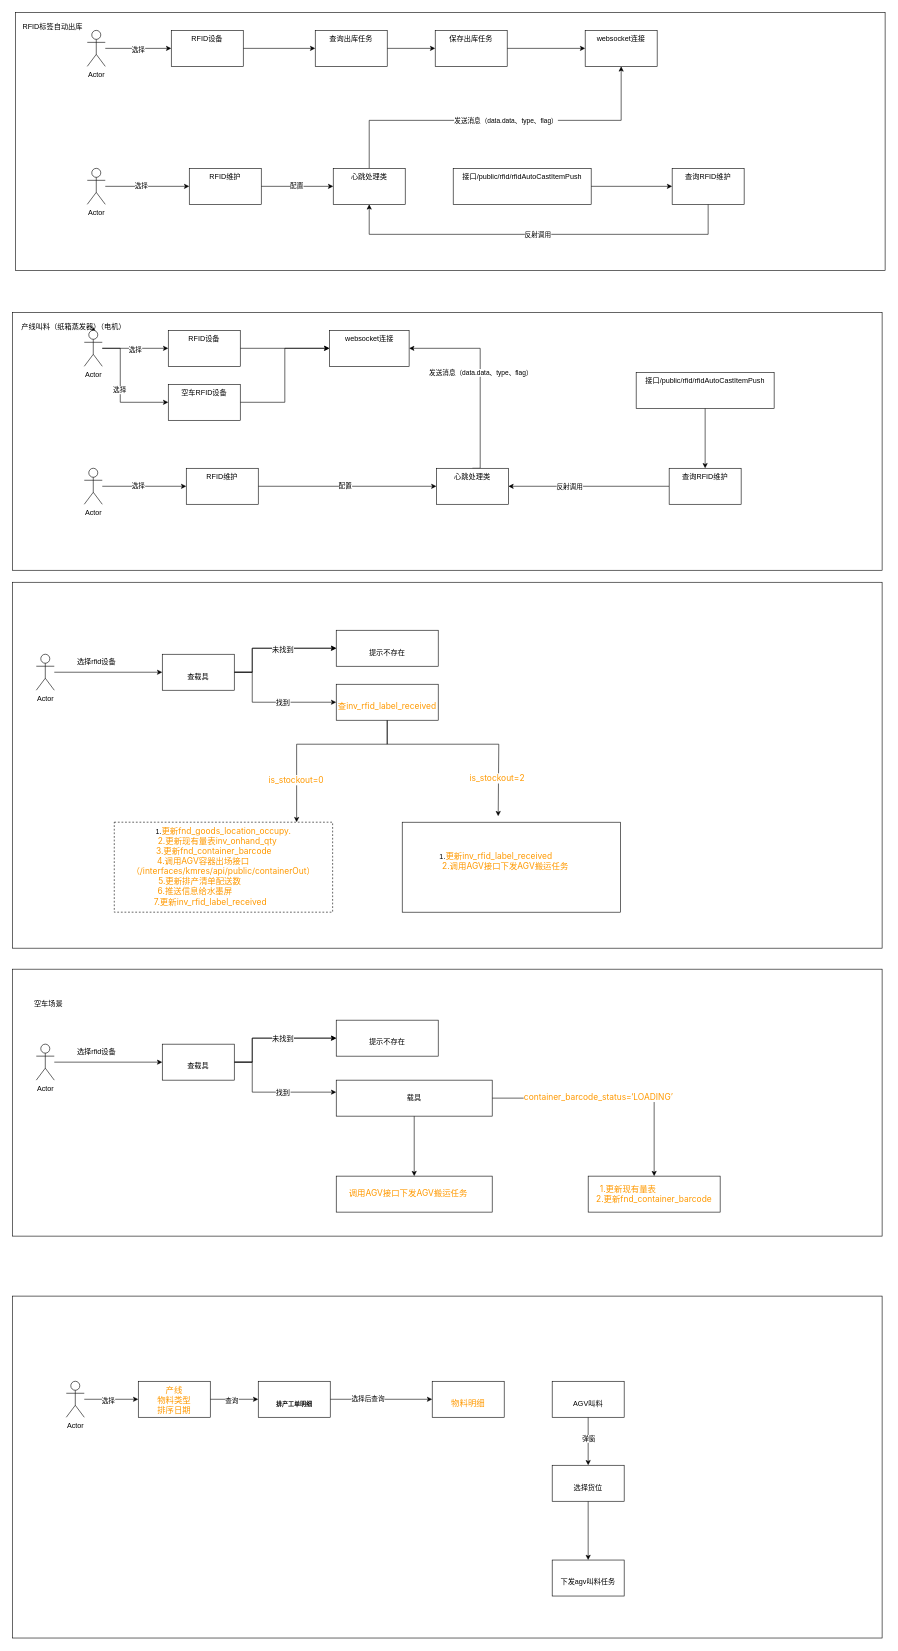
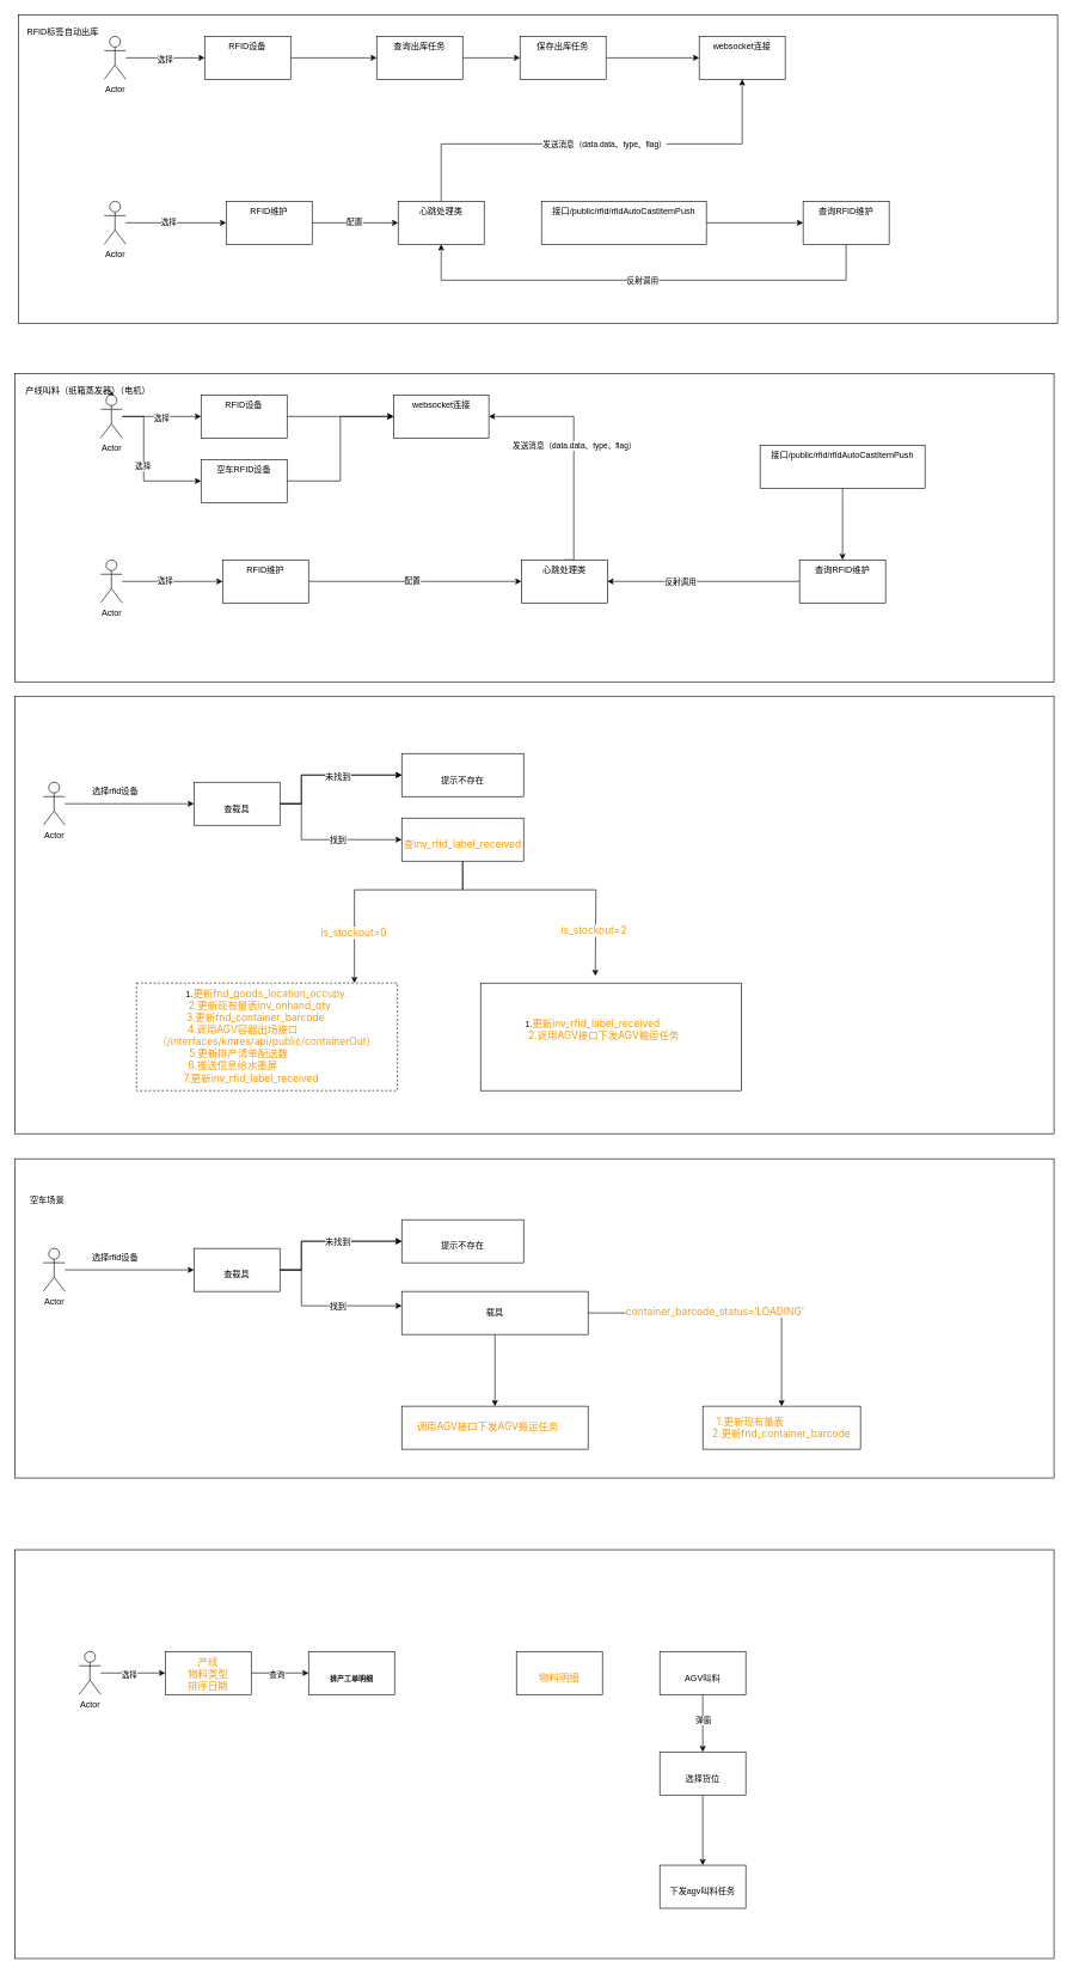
- <mxCell id="34" value="空车场景" style="text;html=1;align=center;verticalAlign=middle;resizable=0;points=[];autosize=1;strokeColor=none;fillColor=none;" parent="1" vertex="1"><mxGeometry x="45" y="1658" width="70" height="30" as="geometry" /></mxCell>
+ <mxCell id="34" value="空车场景" style="text;html=1;align=center;verticalAlign=middle;resizable=0;points=[];autosize=1;strokeColor=none;fillColor=none;" parent="1" vertex="1"><mxGeometry x="30" y="1658" width="70" height="30" as="geometry" /></mxCell>
- <mxCell id="46" value="" style="edgeStyle=orthogonalEdgeStyle;rounded=0;orthogonalLoop=1;jettySize=auto;html=1;" parent="1" source="48" target="49" edge="1"><mxGeometry relative="1" as="geometry" /></mxCell>
- <mxCell id="47" value="选择后查询" style="edgeLabel;html=1;align=center;verticalAlign=middle;resizable=0;points=[];" parent="46" vertex="1" connectable="0"><mxGeometry x="-0.275" y="2" relative="1" as="geometry"><mxPoint as="offset" /></mxGeometry></mxCell>
